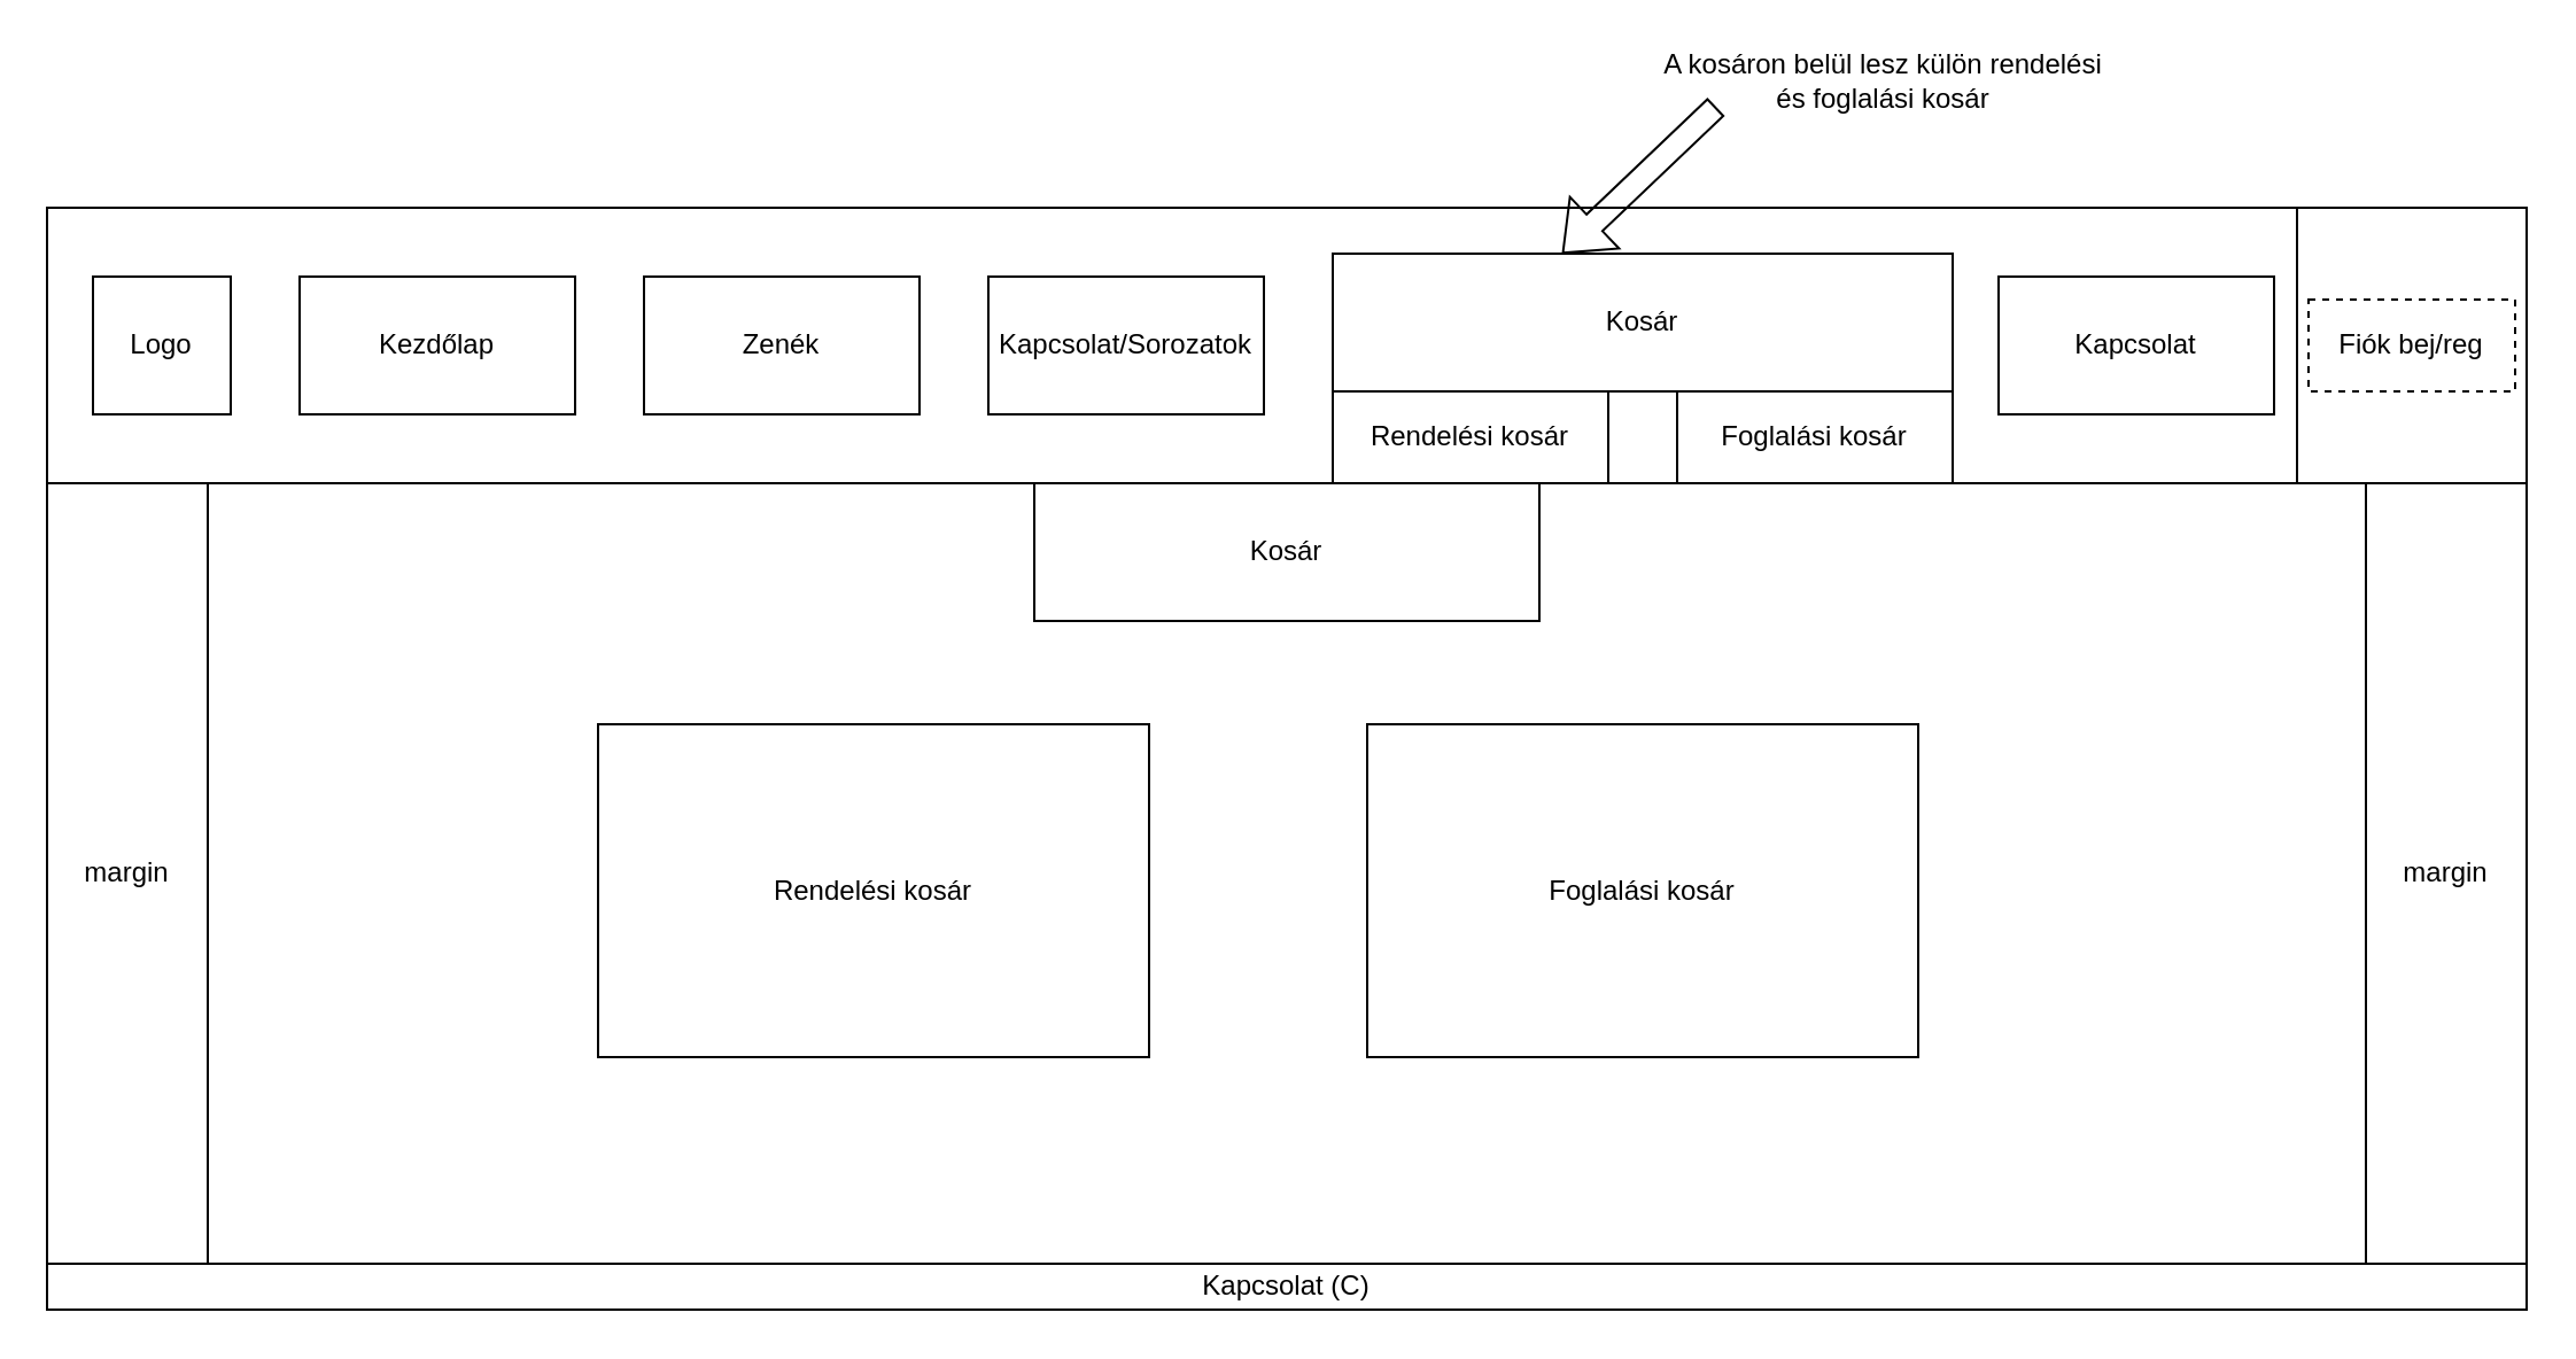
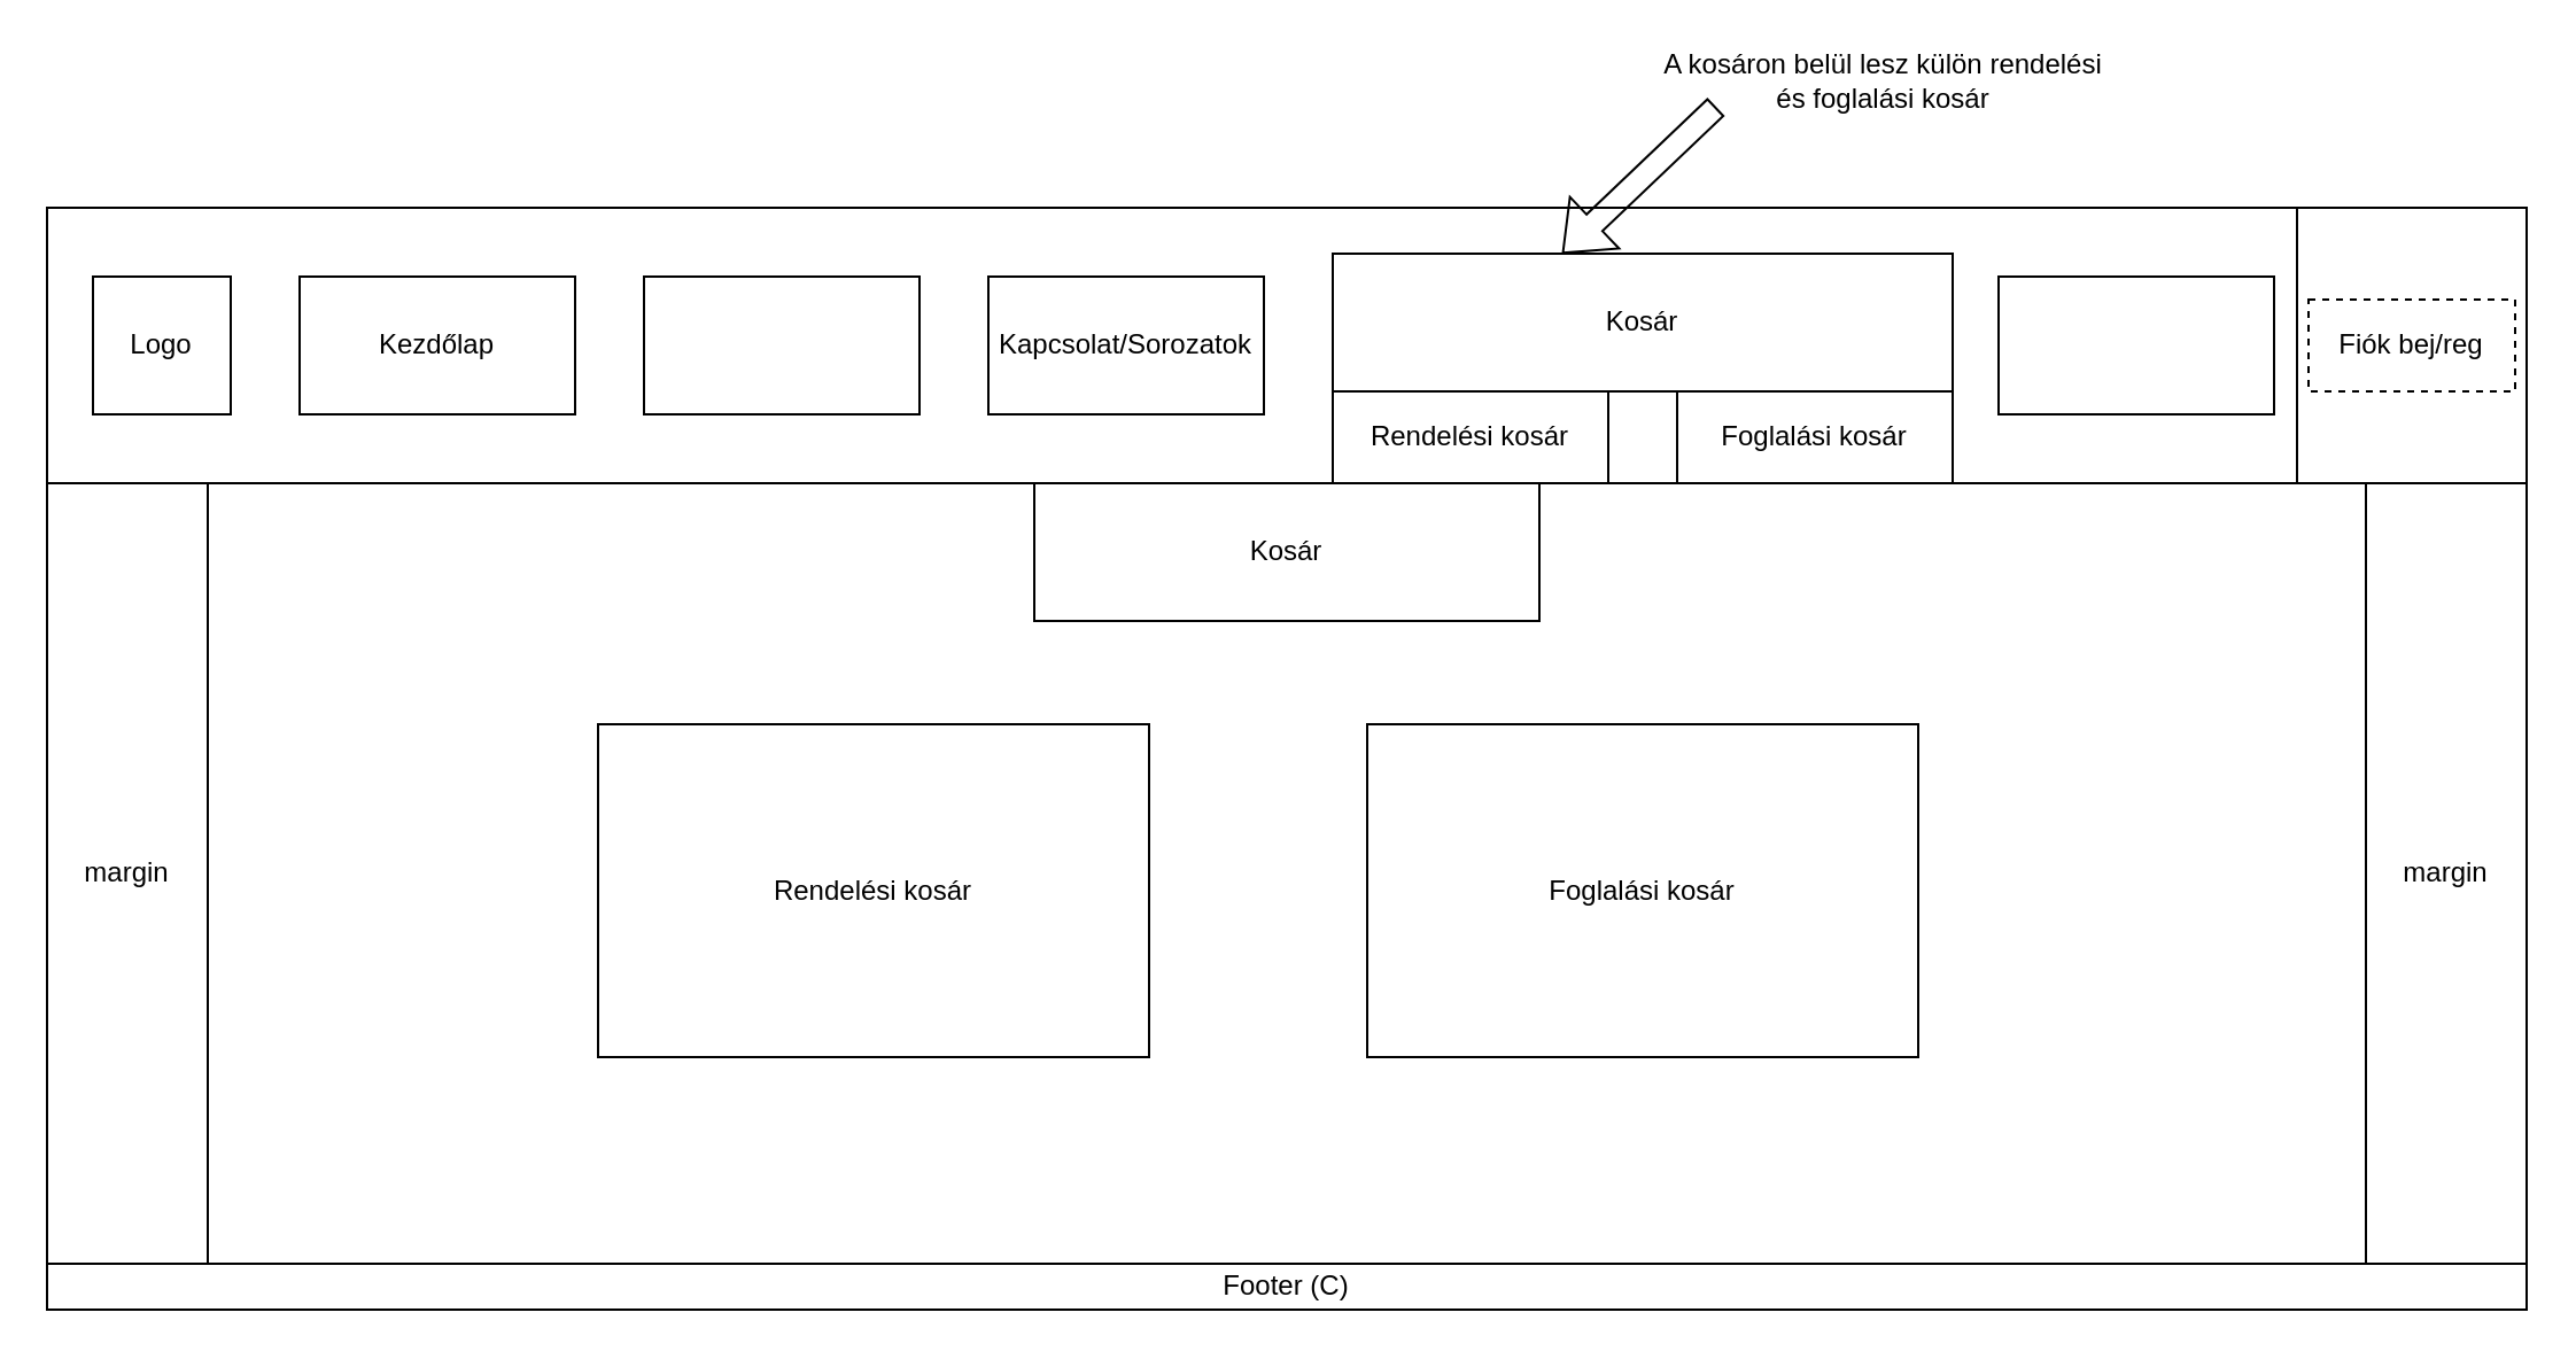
- <mxCell id="16" value="Zenék" style="text;html=1;align=center;verticalAlign=middle;whiteSpace=wrap;rounded=0;" vertex="1" parent="1"><mxGeometry x="280" y="120" width="120" height="60" as="geometry" /></mxCell>
- <mxCell id="24" value="Kapcsolat" style="text;html=1;align=center;verticalAlign=middle;whiteSpace=wrap;rounded=0;" vertex="1" parent="1"><mxGeometry x="870" y="120" width="120" height="60" as="geometry" /></mxCell>
- <mxCell id="19" value="Kapcsolat (C)" style="text;html=1;align=center;verticalAlign=middle;whiteSpace=wrap;rounded=0;" vertex="1" parent="1"><mxGeometry x="20" y="550" width="1080" height="20" as="geometry" /></mxCell>
+ <mxCell id="19" value="Footer (C)" style="text;html=1;align=center;verticalAlign=middle;whiteSpace=wrap;rounded=0;" vertex="1" parent="1"><mxGeometry x="20" y="550" width="1080" height="20" as="geometry" /></mxCell>
